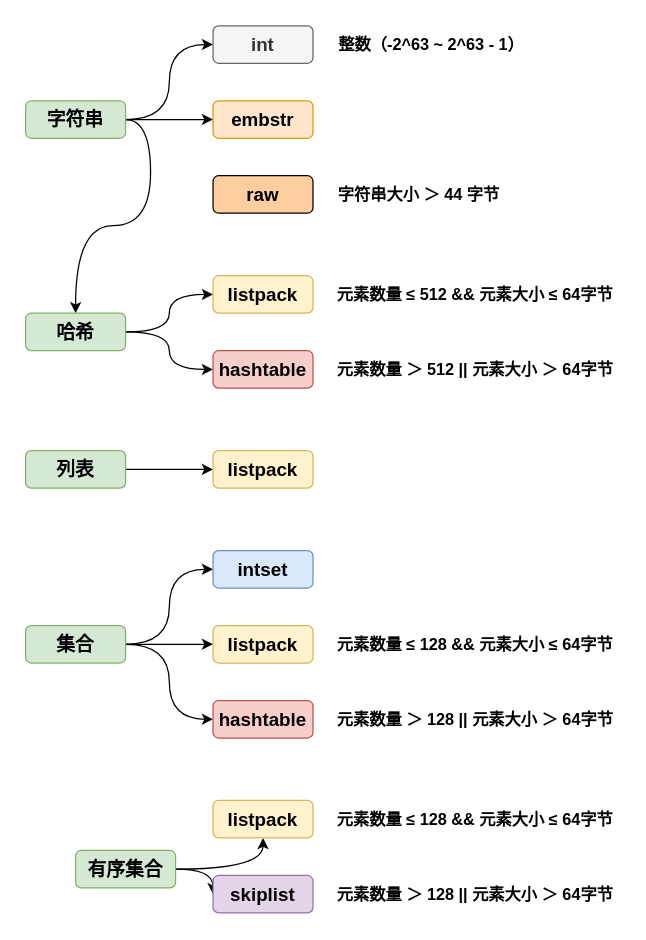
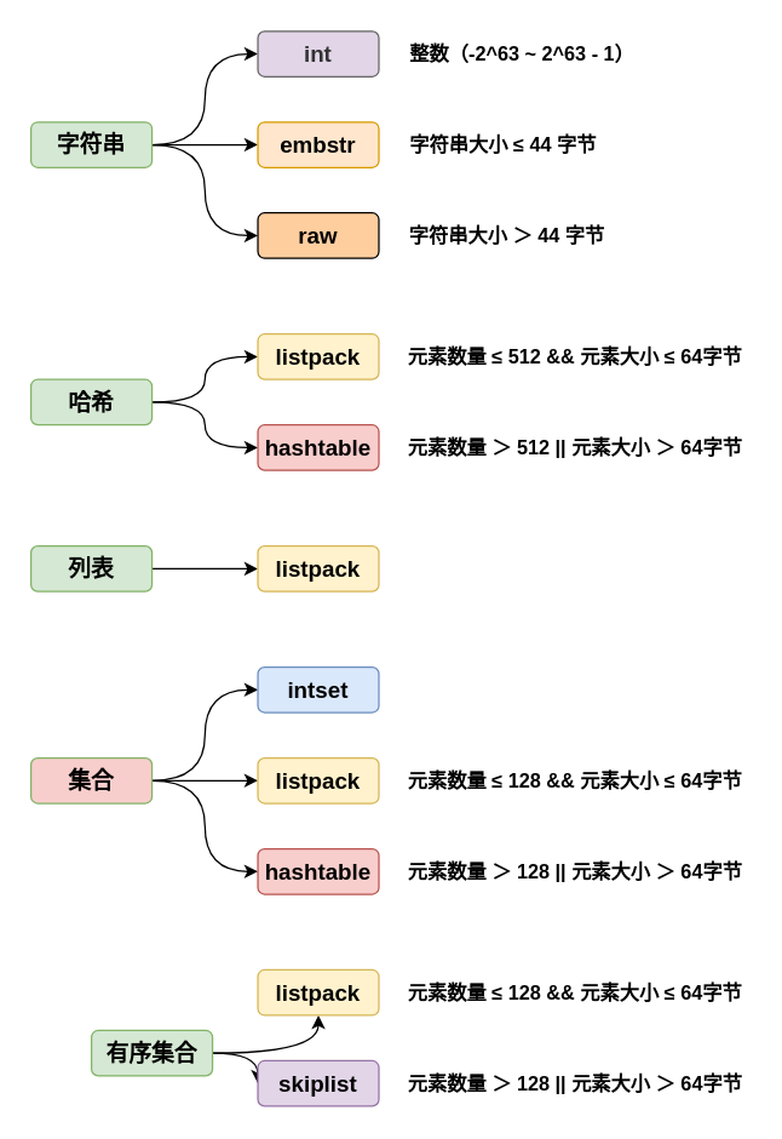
- <mxCell id="6" value="int" style="rounded=1;whiteSpace=wrap;html=1;fontStyle=1;fontSize=15;fillColor=#f5f5f5;strokeColor=#666666;fontColor=#333333;" parent="1" vertex="1"><mxGeometry x="170" y="20" width="80" height="30" as="geometry" /></mxCell>
+ <mxCell id="6" value="int" style="rounded=1;whiteSpace=wrap;html=1;fontStyle=1;fontSize=15;fillColor=#e1d5e7;strokeColor=#666666;fontColor=#333333;" parent="1" vertex="1"><mxGeometry x="170" y="20" width="80" height="30" as="geometry" /></mxCell>
+ <mxCell id="17" value="字符串大小 ≤ 44 字节" style="text;html=1;strokeColor=none;fillColor=none;align=center;verticalAlign=middle;whiteSpace=wrap;rounded=0;glass=0;fontStyle=1;fontSize=13;" parent="1" vertex="1"><mxGeometry x="265" y="80" width="135" height="30" as="geometry" /></mxCell>
- <mxCell id="3" style="edgeStyle=orthogonalEdgeStyle;rounded=0;orthogonalLoop=1;jettySize=auto;html=1;exitX=1;exitY=0.5;exitDx=0;exitDy=0;curved=1;" parent="1" source="5" target="11" edge="1"><mxGeometry relative="1" as="geometry" /></mxCell>
+ <mxCell id="3" style="edgeStyle=orthogonalEdgeStyle;rounded=0;orthogonalLoop=1;jettySize=auto;html=1;exitX=1;exitY=0.5;exitDx=0;exitDy=0;entryX=0;entryY=0.5;entryDx=0;entryDy=0;curved=1;" parent="1" source="5" target="8" edge="1"><mxGeometry relative="1" as="geometry" /></mxCell>
- <mxCell id="25" value="集合" style="rounded=1;whiteSpace=wrap;html=1;fontStyle=1;fontSize=15;fillColor=#d5e8d4;strokeColor=#82b366;" parent="1" vertex="1"><mxGeometry x="20" y="500" width="80" height="30" as="geometry" /></mxCell>
+ <mxCell id="25" value="集合" style="rounded=1;whiteSpace=wrap;html=1;fontStyle=1;fontSize=15;fillColor=#f8cecc;strokeColor=#82b366;" parent="1" vertex="1"><mxGeometry x="20" y="500" width="80" height="30" as="geometry" /></mxCell>
